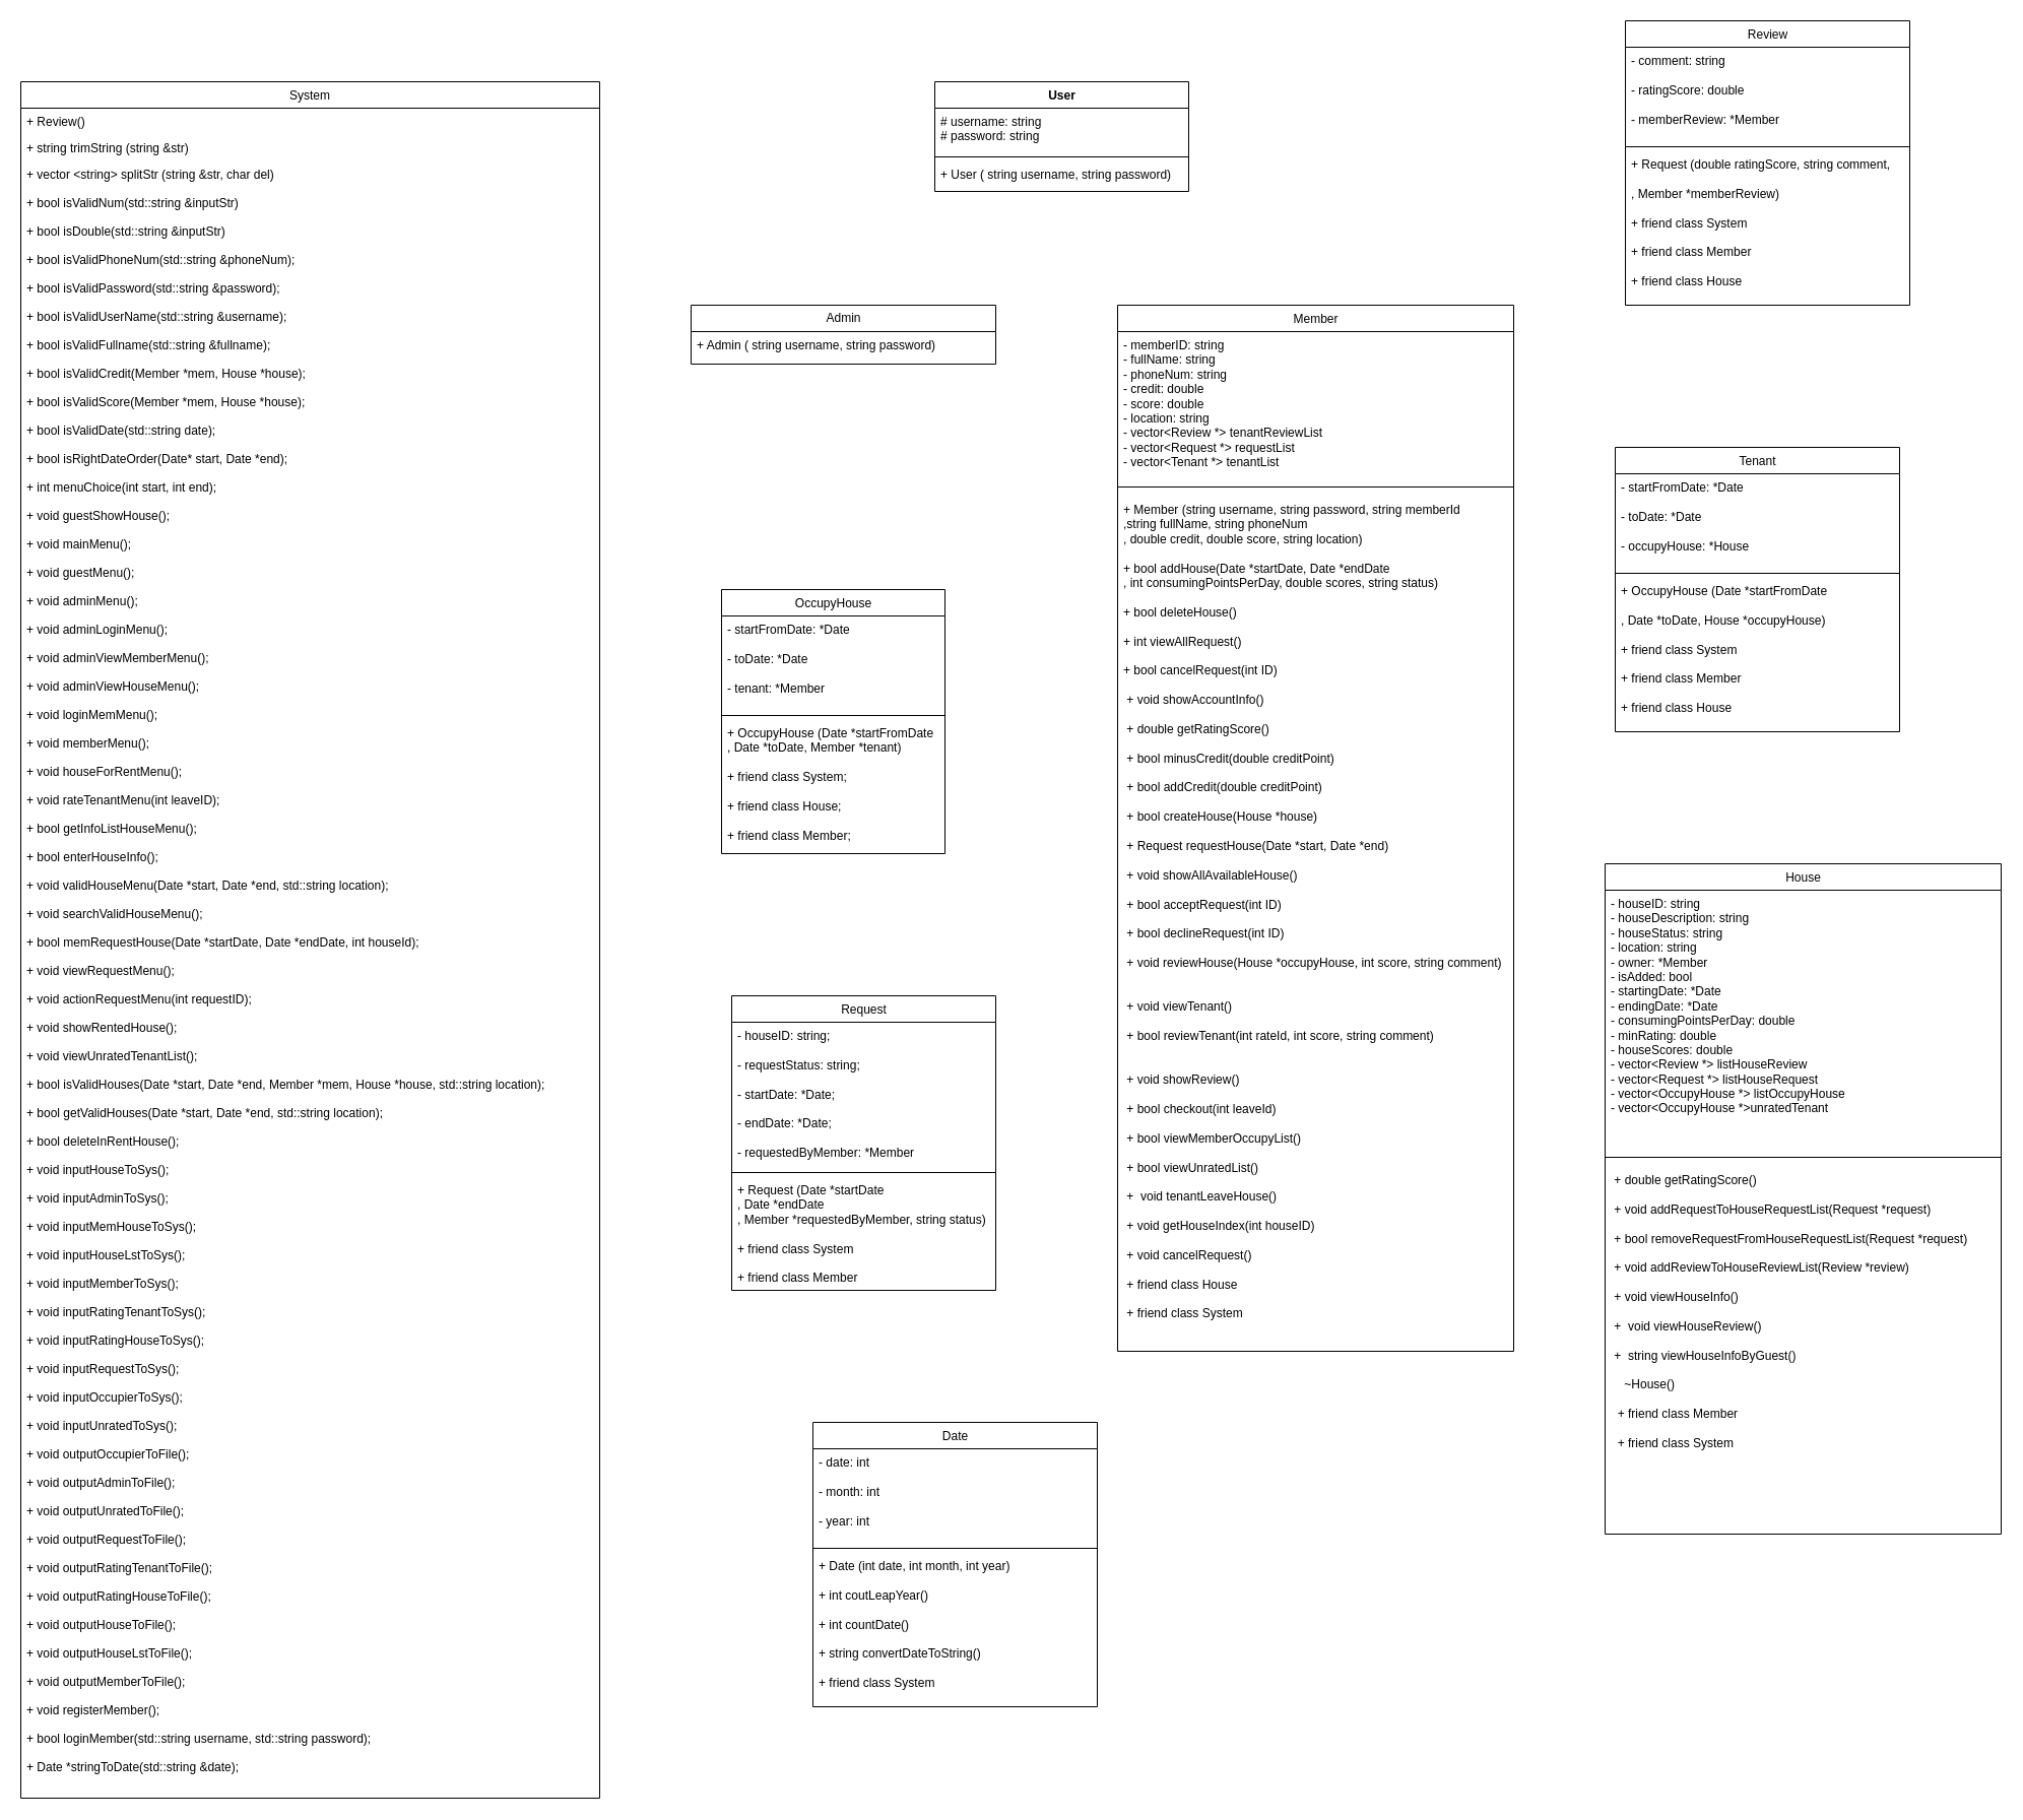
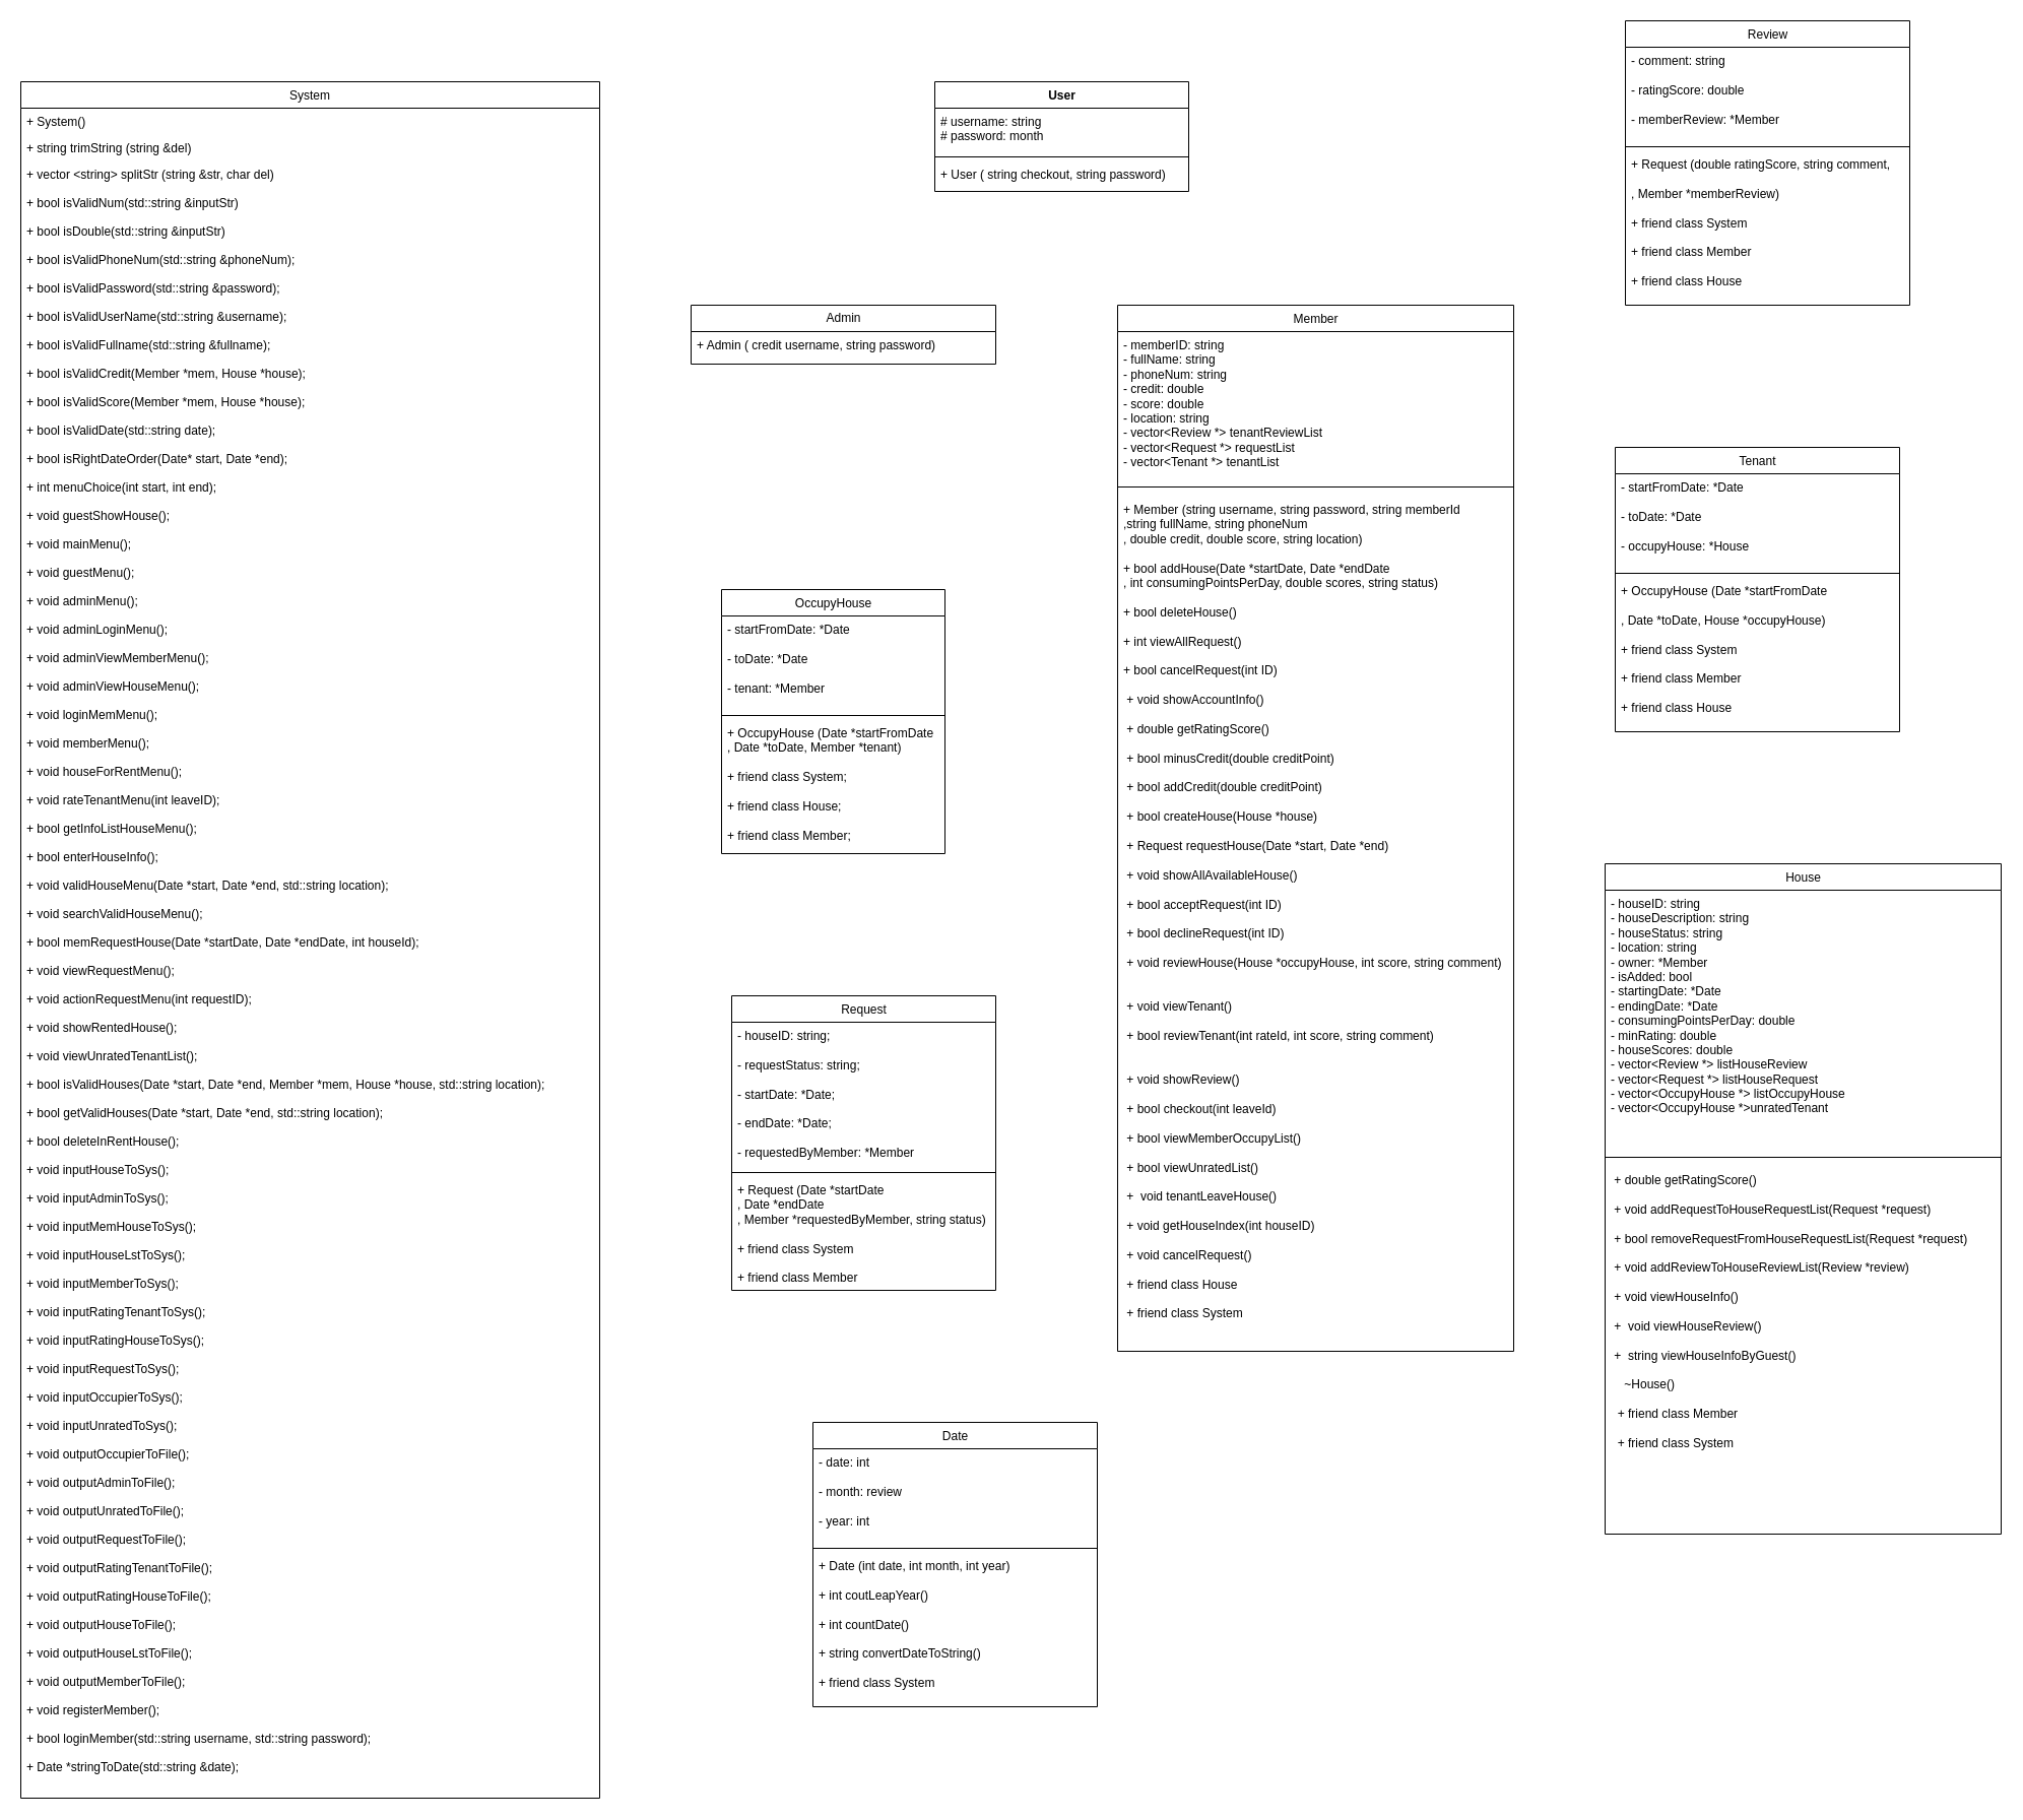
- <mxCell id="3" value="+ Review()" style="text;strokeColor=none;fillColor=none;align=left;verticalAlign=top;spacingLeft=4;spacingRight=4;overflow=hidden;rotatable=0;points=[[0,0.5],[1,0.5]];portConstraint=eastwest;" vertex="1" parent="2"><mxGeometry y="26" width="570" height="26" as="geometry" /></mxCell>
+ <mxCell id="3" value="+ System()" style="text;strokeColor=none;fillColor=none;align=left;verticalAlign=top;spacingLeft=4;spacingRight=4;overflow=hidden;rotatable=0;points=[[0,0.5],[1,0.5]];portConstraint=eastwest;" vertex="1" parent="2"><mxGeometry y="26" width="570" height="26" as="geometry" /></mxCell>
- <mxCell id="7" value="# username: string&lt;br&gt;# password: string" style="text;strokeColor=none;fillColor=none;align=left;verticalAlign=top;spacingLeft=4;spacingRight=4;overflow=hidden;rotatable=0;points=[[0,0.5],[1,0.5]];portConstraint=eastwest;fontColor=none;html=1;" vertex="1" parent="6"><mxGeometry y="26" width="250" height="44" as="geometry" /></mxCell>
+ <mxCell id="7" value="# username: string&lt;br&gt;# password: month" style="text;strokeColor=none;fillColor=none;align=left;verticalAlign=top;spacingLeft=4;spacingRight=4;overflow=hidden;rotatable=0;points=[[0,0.5],[1,0.5]];portConstraint=eastwest;fontColor=none;html=1;" vertex="1" parent="6"><mxGeometry y="26" width="250" height="44" as="geometry" /></mxCell>
- <mxCell id="4" value="+ string trimString (string &amp;str)" style="text;strokeColor=none;fillColor=none;align=left;verticalAlign=top;spacingLeft=4;spacingRight=4;overflow=hidden;rotatable=0;points=[[0,0.5],[1,0.5]];portConstraint=eastwest;" vertex="1" parent="2"><mxGeometry y="52" width="570" height="26" as="geometry" /></mxCell>
+ <mxCell id="4" value="+ string trimString (string &amp;del)" style="text;strokeColor=none;fillColor=none;align=left;verticalAlign=top;spacingLeft=4;spacingRight=4;overflow=hidden;rotatable=0;points=[[0,0.5],[1,0.5]];portConstraint=eastwest;" vertex="1" parent="2"><mxGeometry y="52" width="570" height="26" as="geometry" /></mxCell>
- <mxCell id="9" value="+ User ( string username, string password)" style="text;strokeColor=none;fillColor=none;align=left;verticalAlign=top;spacingLeft=4;spacingRight=4;overflow=hidden;rotatable=0;points=[[0,0.5],[1,0.5]];portConstraint=eastwest;fontColor=none;html=1;" vertex="1" parent="6"><mxGeometry y="78" width="250" height="30" as="geometry" /></mxCell>
+ <mxCell id="9" value="+ User ( string checkout, string password)" style="text;strokeColor=none;fillColor=none;align=left;verticalAlign=top;spacingLeft=4;spacingRight=4;overflow=hidden;rotatable=0;points=[[0,0.5],[1,0.5]];portConstraint=eastwest;fontColor=none;html=1;" vertex="1" parent="6"><mxGeometry y="78" width="250" height="30" as="geometry" /></mxCell>
- <mxCell id="11" value="+ Admin ( string username, string password)" style="text;strokeColor=none;fillColor=none;align=left;verticalAlign=top;spacingLeft=4;spacingRight=4;overflow=hidden;rotatable=0;points=[[0,0.5],[1,0.5]];portConstraint=eastwest;fontColor=none;html=1;" vertex="1" parent="10"><mxGeometry y="26" width="300" height="32" as="geometry" /></mxCell>
+ <mxCell id="11" value="+ Admin ( credit username, string password)" style="text;strokeColor=none;fillColor=none;align=left;verticalAlign=top;spacingLeft=4;spacingRight=4;overflow=hidden;rotatable=0;points=[[0,0.5],[1,0.5]];portConstraint=eastwest;fontColor=none;html=1;" vertex="1" parent="10"><mxGeometry y="26" width="300" height="32" as="geometry" /></mxCell>
- <mxCell id="37" value="- date: int&lt;br style=&quot;border-color: var(--border-color);&quot;&gt;&lt;br style=&quot;border-color: var(--border-color);&quot;&gt;- month: int&lt;br&gt;&lt;br&gt;- year: int" style="text;strokeColor=none;fillColor=none;align=left;verticalAlign=top;spacingLeft=4;spacingRight=4;overflow=hidden;rotatable=0;points=[[0,0.5],[1,0.5]];portConstraint=eastwest;fontColor=none;html=1;" vertex="1" parent="36"><mxGeometry y="26" width="280" height="94" as="geometry" /></mxCell>
+ <mxCell id="37" value="- date: int&lt;br style=&quot;border-color: var(--border-color);&quot;&gt;&lt;br style=&quot;border-color: var(--border-color);&quot;&gt;- month: review&lt;br&gt;&lt;br&gt;- year: int" style="text;strokeColor=none;fillColor=none;align=left;verticalAlign=top;spacingLeft=4;spacingRight=4;overflow=hidden;rotatable=0;points=[[0,0.5],[1,0.5]];portConstraint=eastwest;fontColor=none;html=1;" vertex="1" parent="36"><mxGeometry y="26" width="280" height="94" as="geometry" /></mxCell>
